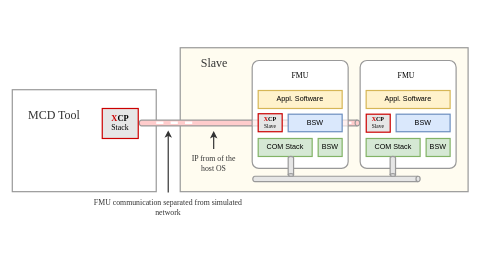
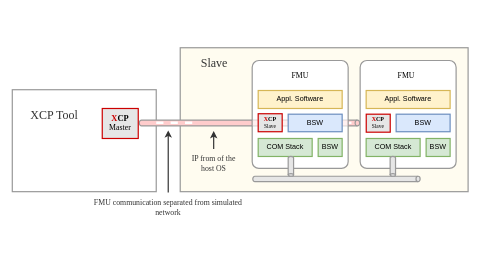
- <mxCell id="30" value="&lt;font color=&quot;#333333&quot;&gt;MCD Tool&lt;/font&gt;" style="text;html=1;strokeColor=none;fillColor=none;align=center;verticalAlign=middle;whiteSpace=wrap;rounded=0;strokeWidth=2;fontFamily=Verdana;fontSize=20;fontColor=#000000;" parent="1" vertex="1"><mxGeometry x="40" y="175.3" width="100" height="30" as="geometry" /></mxCell>
+ <mxCell id="30" value="&lt;font color=&quot;#333333&quot;&gt;XCP Tool&lt;/font&gt;" style="text;html=1;strokeColor=none;fillColor=none;align=center;verticalAlign=middle;whiteSpace=wrap;rounded=0;strokeWidth=2;fontFamily=Verdana;fontSize=20;fontColor=#000000;" parent="1" vertex="1"><mxGeometry x="40" y="175.3" width="100" height="30" as="geometry" /></mxCell>
- <mxCell id="26" value="&lt;div style=&quot;font-size: 15px; line-height: 100%;&quot;&gt;&lt;font style=&quot;font-size: 15px;&quot;&gt;&lt;b style=&quot;font-size: 14px;&quot;&gt;&lt;font style=&quot;font-size: 14px;&quot; data-font-src=&quot;https://fonts.googleapis.com/css?family=Akaya+Telivigala&quot;&gt;&lt;font style=&quot;font-size: 14px;&quot; color=&quot;#CC0000&quot;&gt;X&lt;/font&gt;&lt;font style=&quot;font-size: 14px;&quot; color=&quot;#000000&quot;&gt;CP&lt;/font&gt;&lt;/font&gt;&lt;/b&gt;&lt;/font&gt;&lt;/div&gt;&lt;div style=&quot;line-height: 100%;&quot;&gt;&lt;font style=&quot;font-size: 13px;&quot; color=&quot;#000000&quot;&gt;Stack&lt;/font&gt;&lt;font style=&quot;font-size: 15px;&quot;&gt;&lt;br&gt;&lt;/font&gt;&lt;/div&gt;" style="text;html=1;strokeColor=none;fillColor=none;align=center;verticalAlign=middle;whiteSpace=wrap;rounded=0;strokeWidth=2;fontFamily=Verdana;fontSize=13;fontColor=#CC0000;" parent="1" vertex="1"><mxGeometry x="180" y="185" width="40" height="36.3" as="geometry" /></mxCell>
+ <mxCell id="26" value="&lt;div style=&quot;font-size: 15px; line-height: 100%;&quot;&gt;&lt;font style=&quot;font-size: 15px;&quot;&gt;&lt;b style=&quot;font-size: 14px;&quot;&gt;&lt;font style=&quot;font-size: 14px;&quot; data-font-src=&quot;https://fonts.googleapis.com/css?family=Akaya+Telivigala&quot;&gt;&lt;font style=&quot;font-size: 14px;&quot; color=&quot;#CC0000&quot;&gt;X&lt;/font&gt;&lt;font style=&quot;font-size: 14px;&quot; color=&quot;#000000&quot;&gt;CP&lt;/font&gt;&lt;/font&gt;&lt;/b&gt;&lt;/font&gt;&lt;/div&gt;&lt;div style=&quot;line-height: 100%;&quot;&gt;&lt;font style=&quot;font-size: 13px;&quot; color=&quot;#000000&quot;&gt;Master&lt;/font&gt;&lt;font style=&quot;font-size: 15px;&quot;&gt;&lt;br&gt;&lt;/font&gt;&lt;/div&gt;" style="text;html=1;strokeColor=none;fillColor=none;align=center;verticalAlign=middle;whiteSpace=wrap;rounded=0;strokeWidth=2;fontFamily=Verdana;fontSize=13;fontColor=#CC0000;" parent="1" vertex="1"><mxGeometry x="180" y="185" width="40" height="36.3" as="geometry" /></mxCell>
